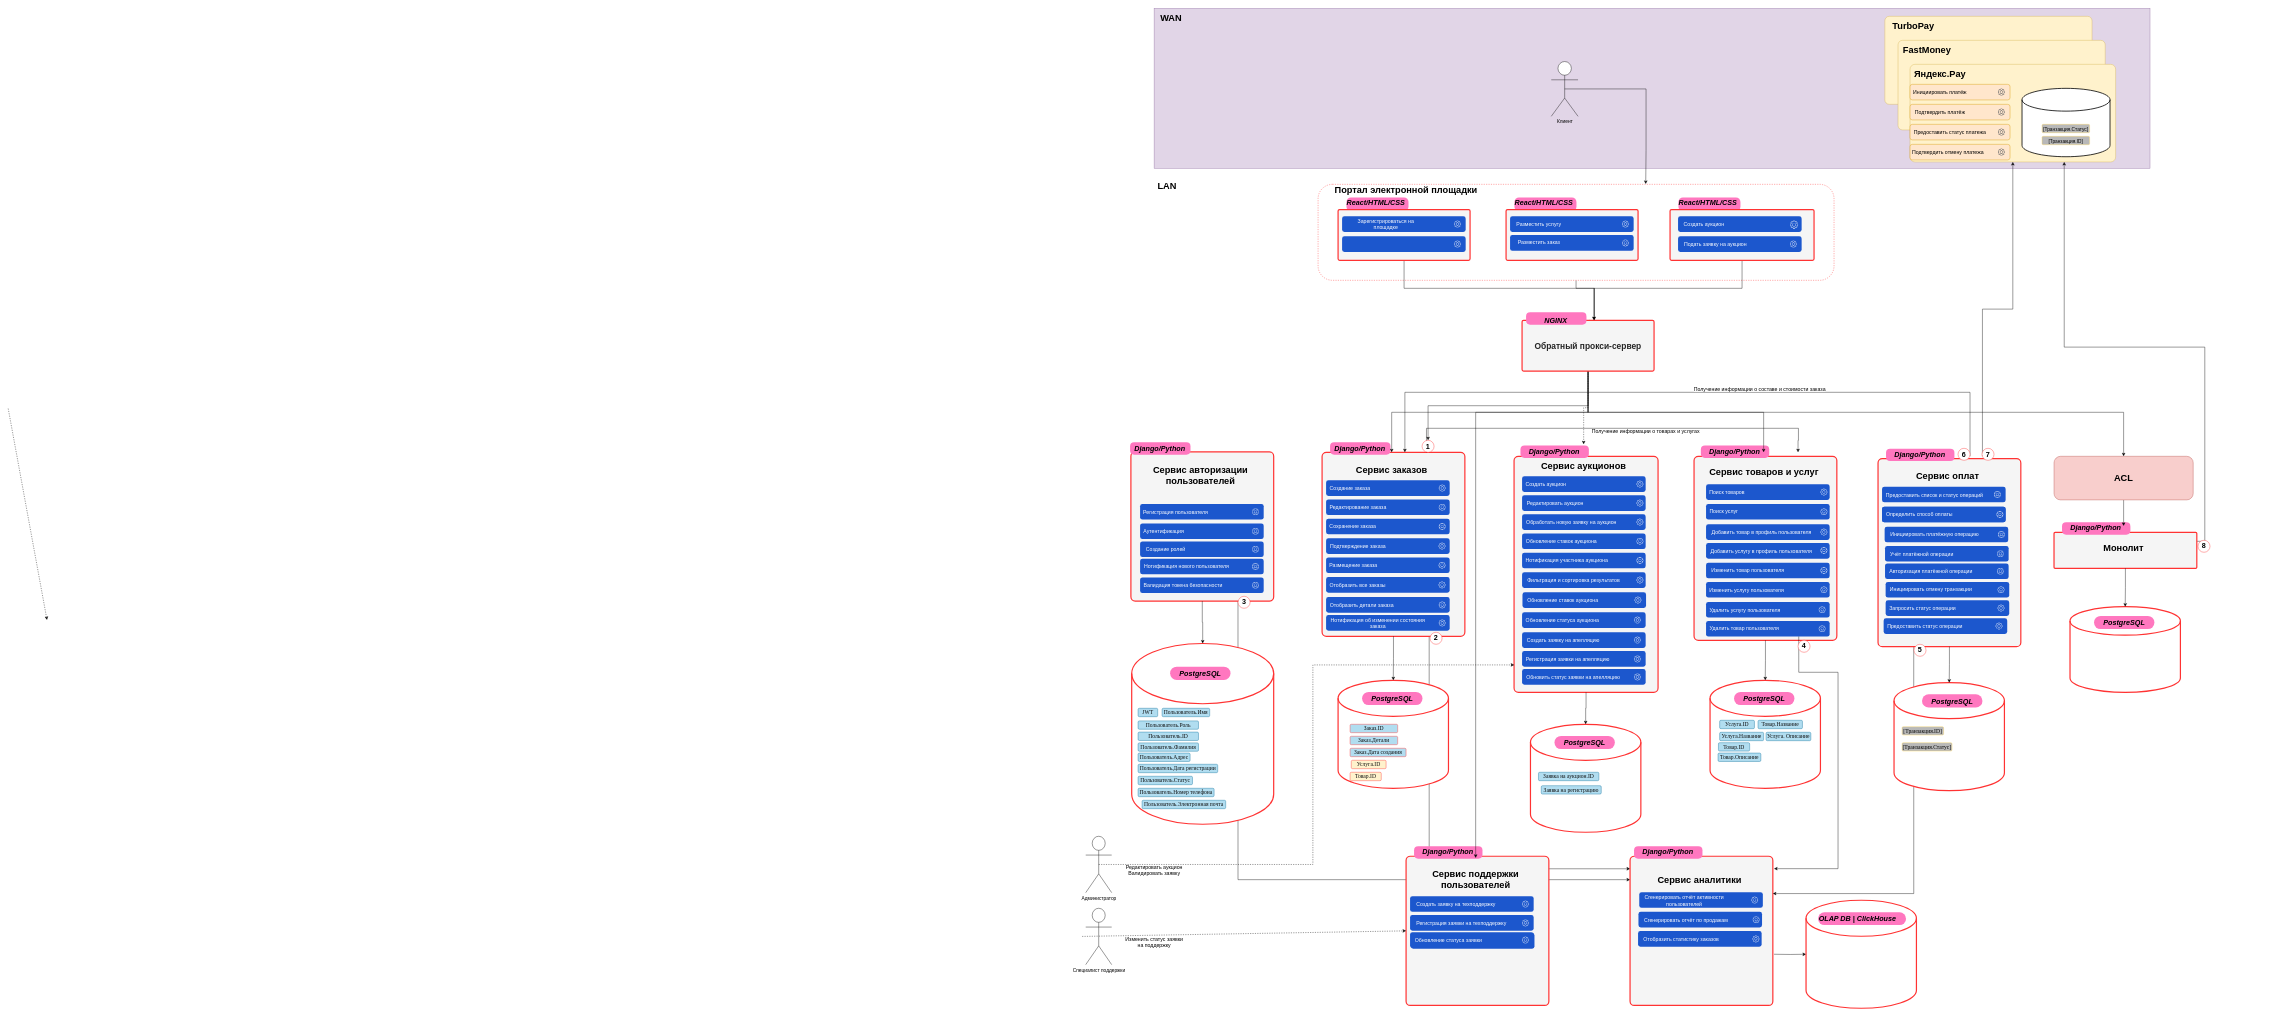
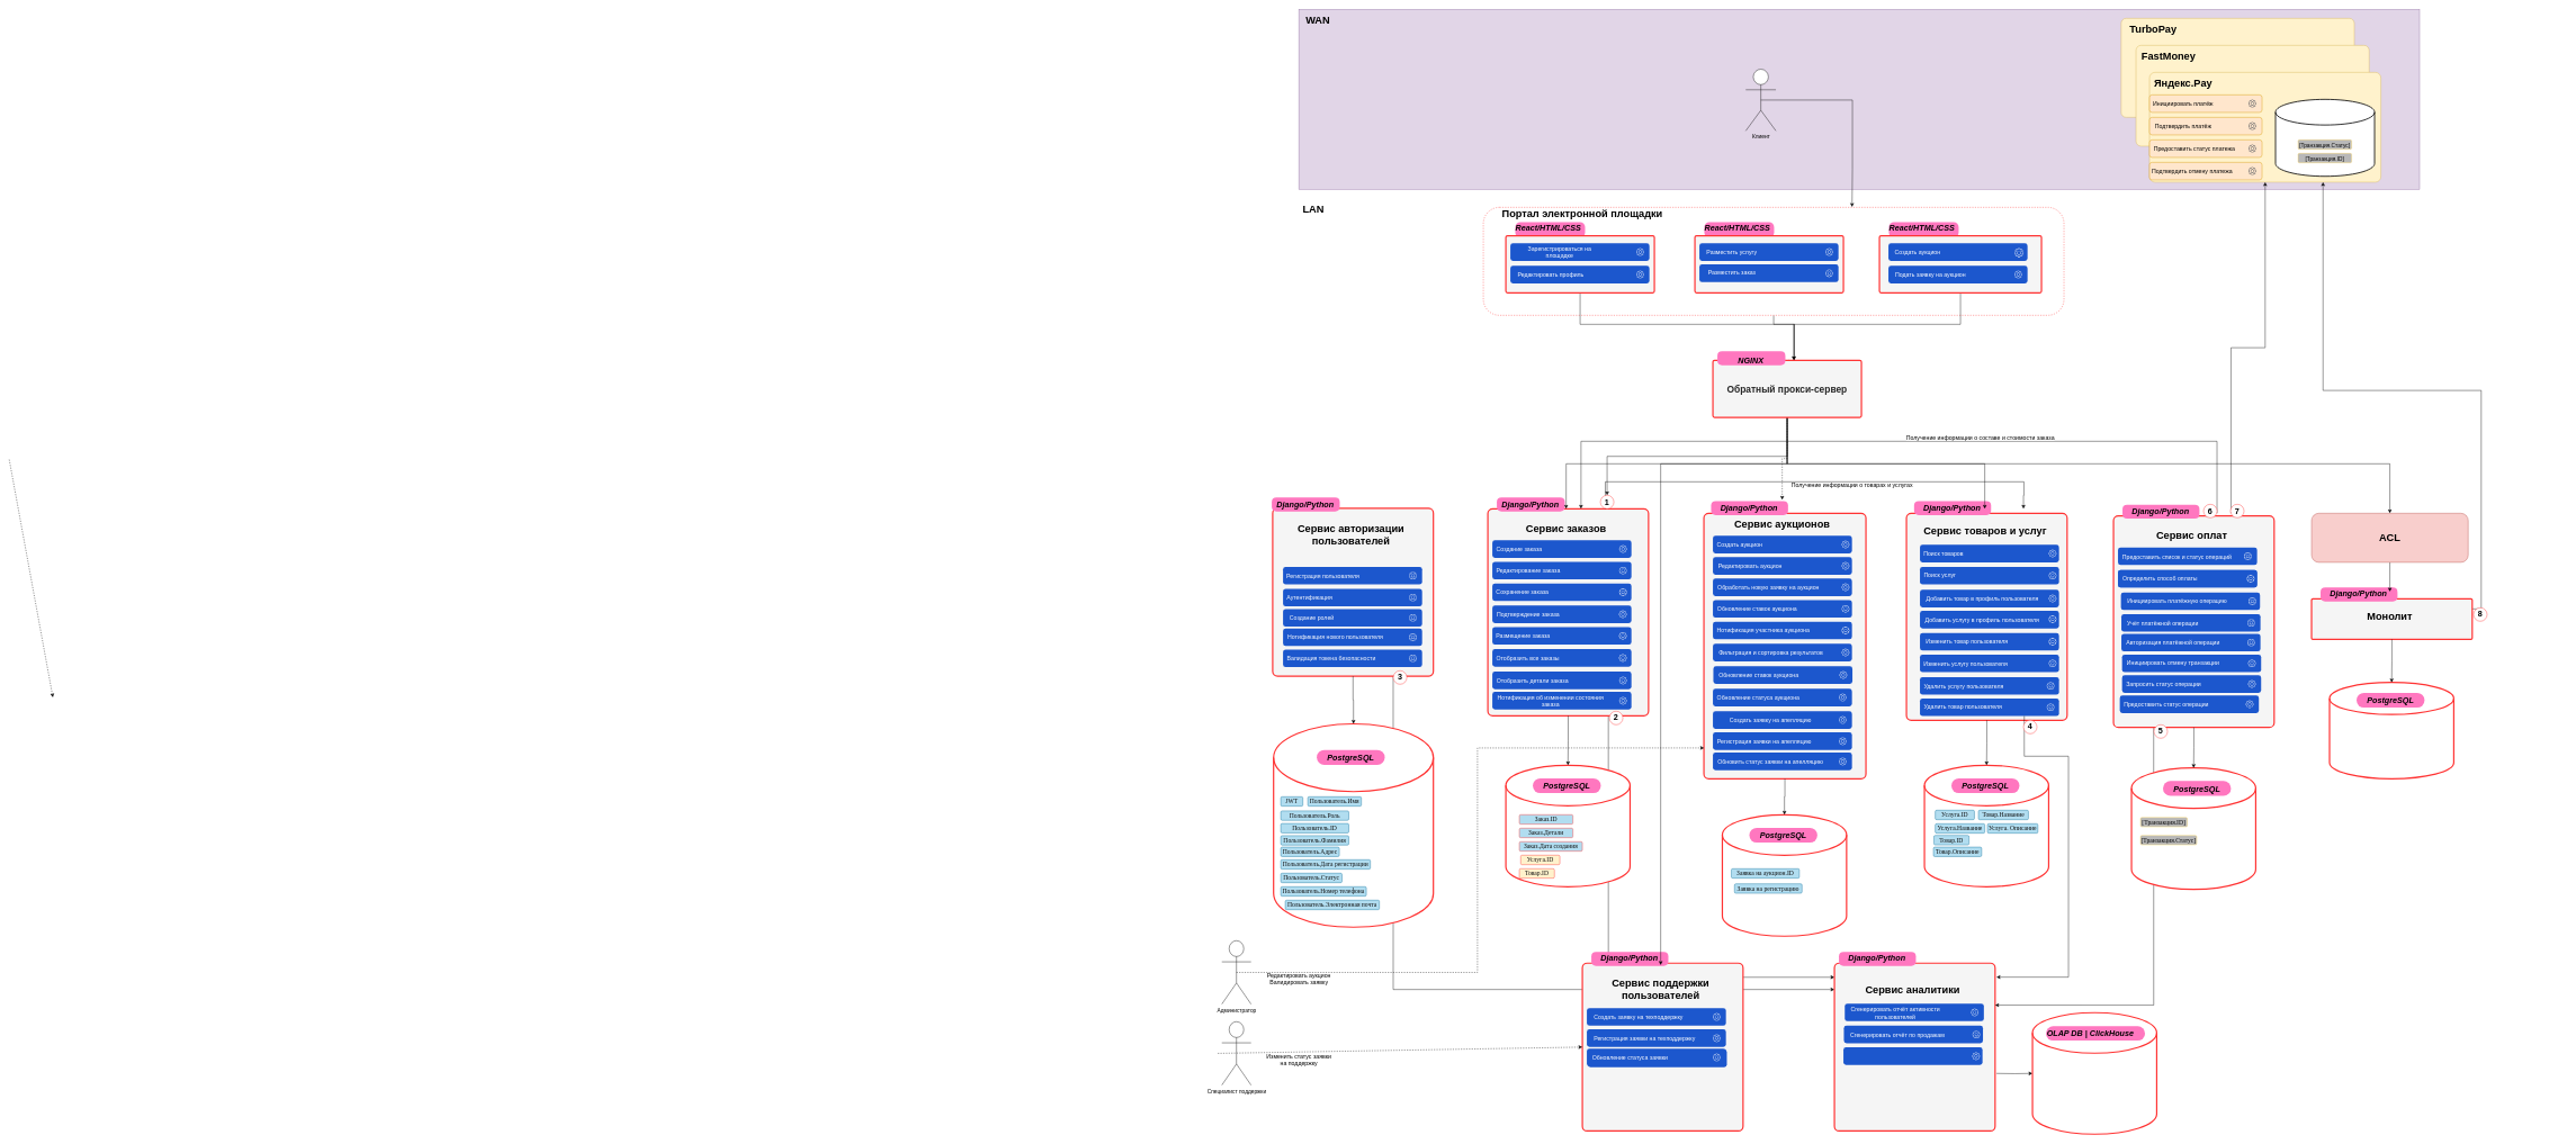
+ <mxCell id="338" value="Редактировать профиль" style="text;html=1;align=center;verticalAlign=middle;whiteSpace=wrap;rounded=1;fontSize=13;fontColor=#FFFFFF;" parent="335" vertex="1"><mxGeometry x="8" y="4.5" width="164" height="30" as="geometry" /></mxCell>
- <mxCell id="27" value="Создать заявку на апелляцию&amp;nbsp;" style="text;html=1;align=center;verticalAlign=middle;whiteSpace=wrap;rounded=1;fontSize=13;fontColor=#FFFFFF;strokeColor=none;" parent="24" vertex="1"><mxGeometry x="4" y="4.5" width="202" height="30" as="geometry" /></mxCell>
+ <mxCell id="27" value="Создать заявку на апелляцию&amp;nbsp;" style="text;html=1;align=center;verticalAlign=middle;whiteSpace=wrap;rounded=1;fontSize=13;fontColor=#FFFFFF;strokeColor=none;" parent="24" vertex="1"><mxGeometry x="29" y="4.5" width="202" height="30" as="geometry" /></mxCell>
- <mxCell id="222" value="Отобразить статистику заказов" style="text;html=1;align=center;verticalAlign=middle;whiteSpace=wrap;rounded=1;fontSize=13;fontColor=#FFFFFF;strokeColor=none;" parent="219" vertex="1"><mxGeometry x="6.5" y="4.5" width="202" height="30" as="geometry" /></mxCell>
